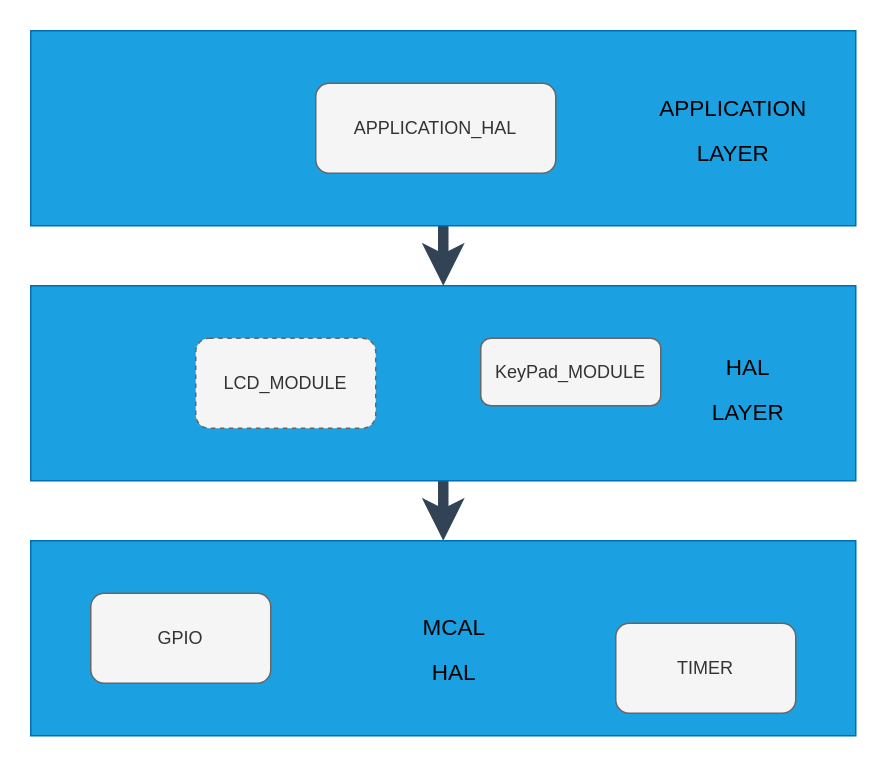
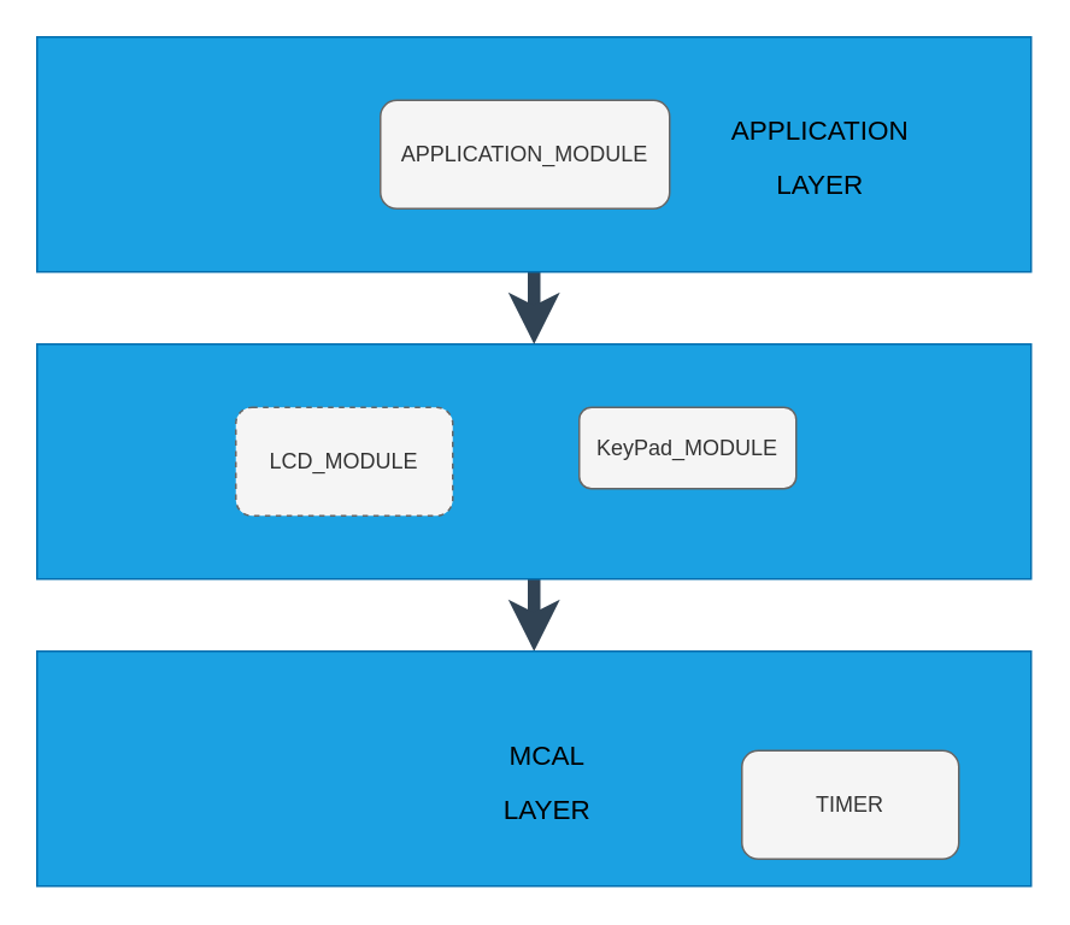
- <mxCell id="12" value="&lt;span style=&quot;font-size: 15px&quot;&gt;APPLICATION&lt;/span&gt;&lt;br style=&quot;font-size: 15px&quot;&gt;&lt;span style=&quot;font-size: 15px&quot;&gt;LAYER&lt;/span&gt;" style="text;html=1;align=center;verticalAlign=middle;resizable=0;points=[];autosize=1;strokeColor=none;fillColor=none;fontSize=25;fontColor=#000000;" parent="1" vertex="1"><mxGeometry x="434" y="47" width="108" height="70" as="geometry" /></mxCell>
+ <mxCell id="12" value="&lt;span style=&quot;font-size: 15px&quot;&gt;APPLICATION&lt;/span&gt;&lt;br style=&quot;font-size: 15px&quot;&gt;&lt;span style=&quot;font-size: 15px&quot;&gt;LAYER&lt;/span&gt;" style="text;html=1;align=center;verticalAlign=middle;resizable=0;points=[];autosize=1;strokeColor=none;fillColor=none;fontSize=25;fontColor=#000000;" parent="1" vertex="1"><mxGeometry x="399" y="47" width="108" height="70" as="geometry" /></mxCell>
- <mxCell id="11" value="APPLICATION_HAL" style="rounded=1;whiteSpace=wrap;html=1;fillColor=#f5f5f5;fontColor=#333333;strokeColor=#666666;" parent="1" vertex="1"><mxGeometry x="210" y="55" width="160" height="60" as="geometry" /></mxCell>
+ <mxCell id="11" value="APPLICATION_MODULE" style="rounded=1;whiteSpace=wrap;html=1;fillColor=#f5f5f5;fontColor=#333333;strokeColor=#666666;" parent="1" vertex="1"><mxGeometry x="210" y="55" width="160" height="60" as="geometry" /></mxCell>
- <mxCell id="13" value="&lt;span style=&quot;font-size: 15px&quot;&gt;HAL&lt;br&gt;LAYER&lt;/span&gt;" style="text;html=1;align=center;verticalAlign=middle;resizable=0;points=[];autosize=1;strokeColor=none;fillColor=none;fontSize=25;fontColor=#000000;" parent="1" vertex="1"><mxGeometry x="469" y="220" width="58" height="70" as="geometry" /></mxCell>
- <mxCell id="7" value="GPIO" style="rounded=1;whiteSpace=wrap;html=1;fillColor=#f5f5f5;fontColor=#333333;strokeColor=#666666;" parent="1" vertex="1"><mxGeometry x="60" y="395" width="120" height="60" as="geometry" /></mxCell>
- <mxCell id="14" value="&lt;span style=&quot;font-size: 15px&quot;&gt;MCAL&lt;br&gt;HAL&lt;/span&gt;" style="text;html=1;align=center;verticalAlign=middle;resizable=0;points=[];autosize=1;strokeColor=none;fillColor=none;fontSize=25;fontColor=#000000;" parent="1" vertex="1"><mxGeometry x="273" y="393" width="58" height="70" as="geometry" /></mxCell>
+ <mxCell id="14" value="&lt;span style=&quot;font-size: 15px&quot;&gt;MCAL&lt;br&gt;LAYER&lt;/span&gt;" style="text;html=1;align=center;verticalAlign=middle;resizable=0;points=[];autosize=1;strokeColor=none;fillColor=none;fontSize=25;fontColor=#000000;" parent="1" vertex="1"><mxGeometry x="273" y="393" width="58" height="70" as="geometry" /></mxCell>
